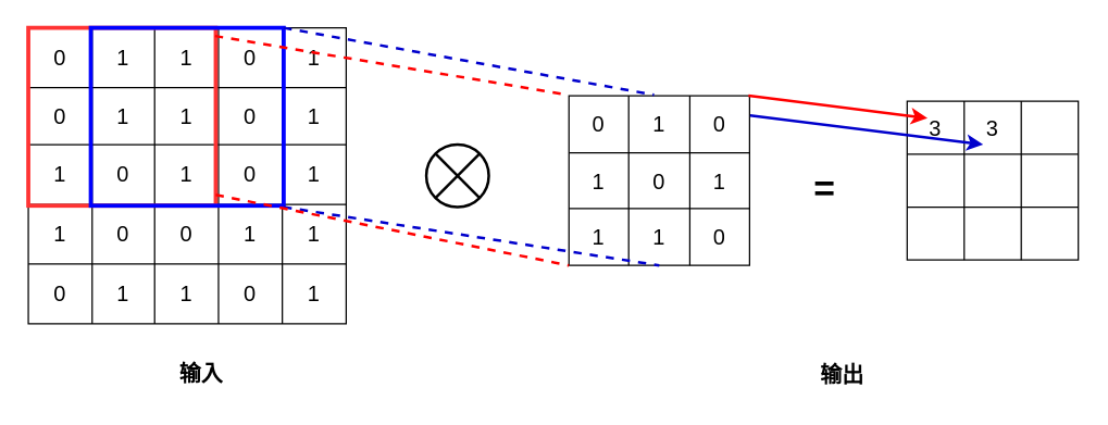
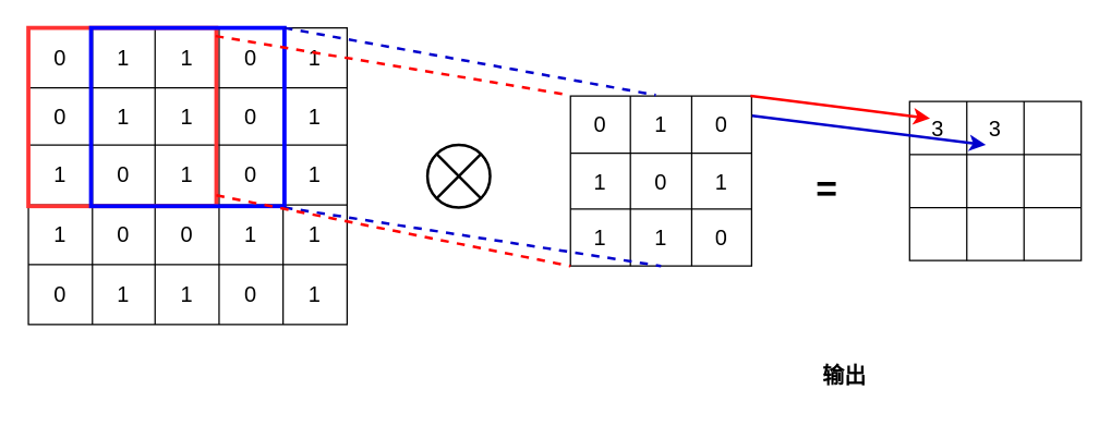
- <mxCell id="33" value="&lt;b&gt;&lt;font style=&quot;font-size: 16px;&quot;&gt;输入&lt;/font&gt;&lt;/b&gt;" style="text;html=1;align=center;verticalAlign=middle;resizable=0;points=[];autosize=1;strokeColor=none;fillColor=none;" vertex="1" parent="1"><mxGeometry x="117" y="260" width="60" height="30" as="geometry" /></mxCell>
